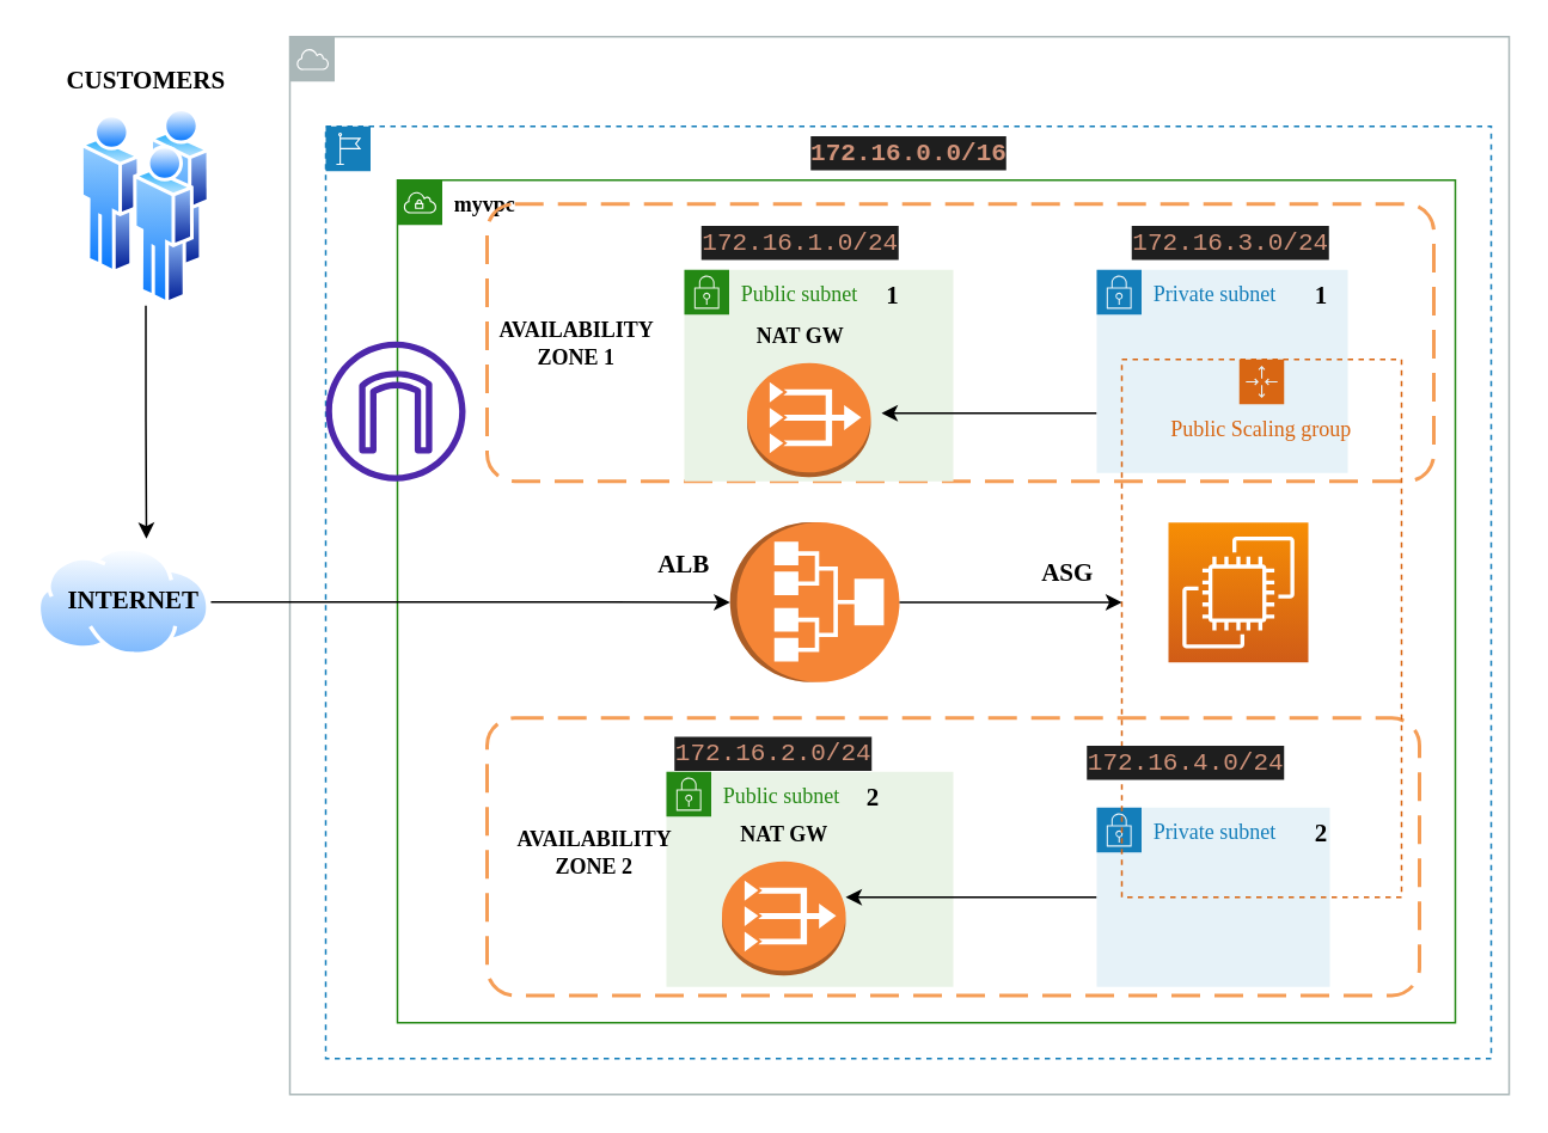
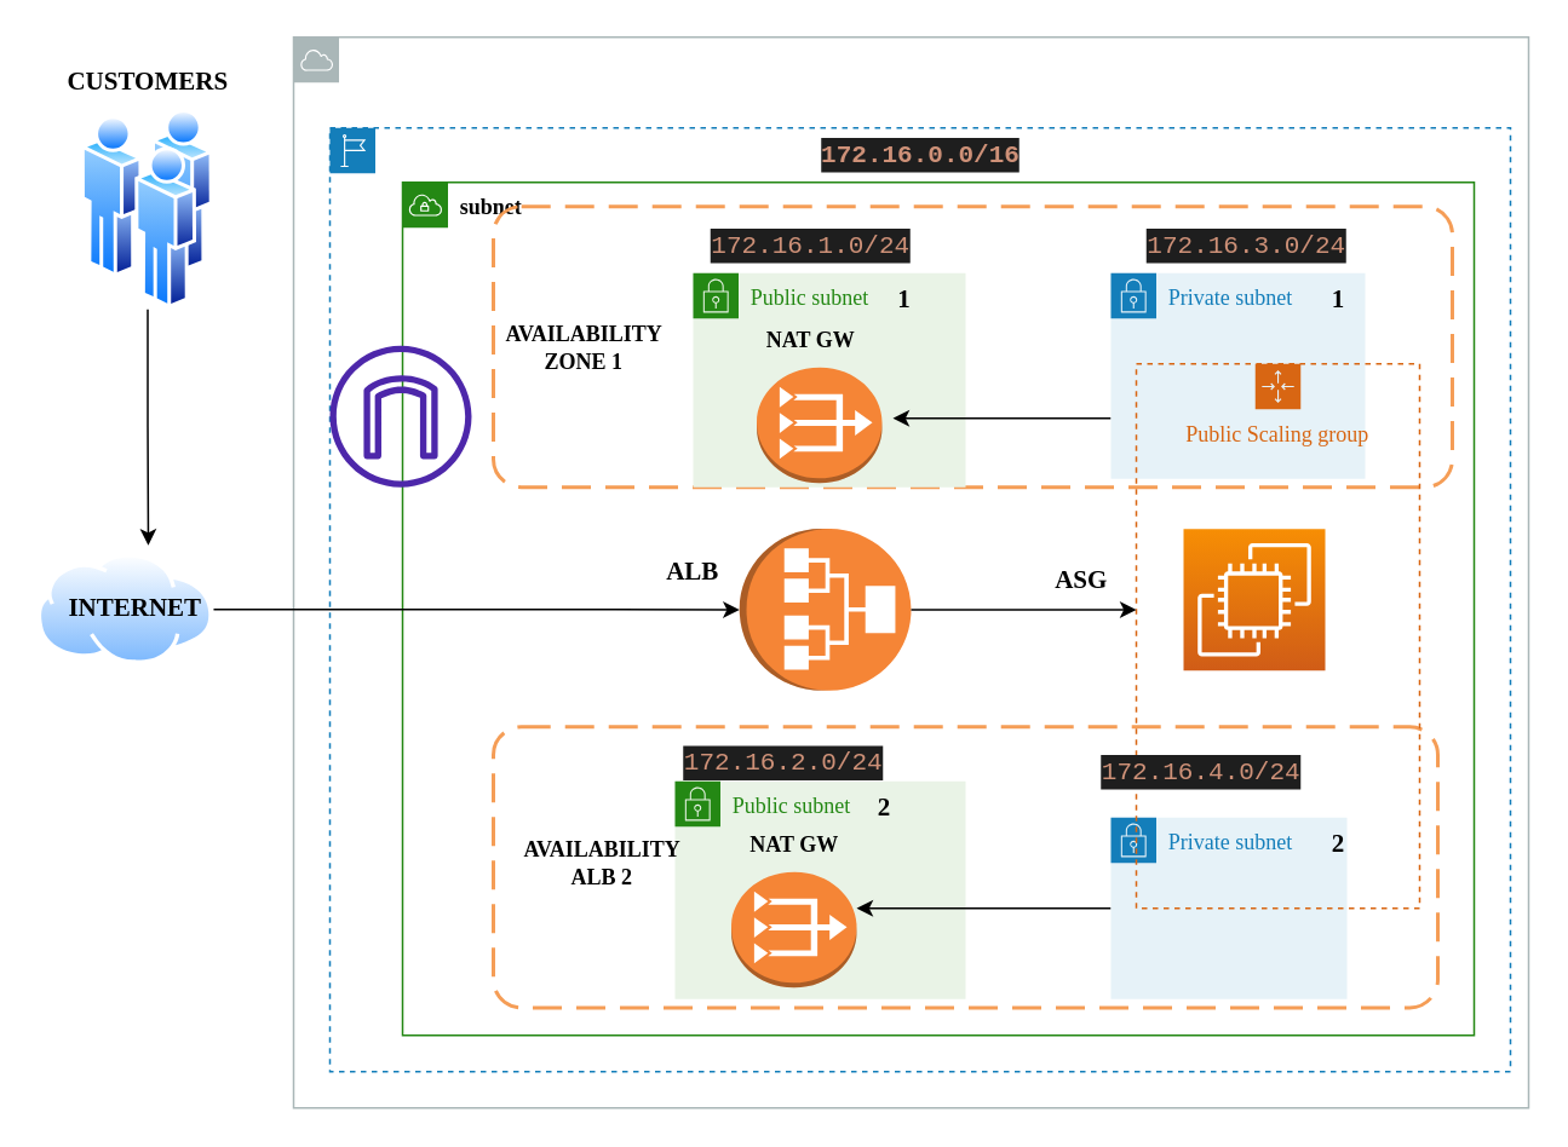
- <mxCell id="7" value="&lt;font color=&quot;#000000&quot;&gt;&lt;b&gt;myvpc&lt;br&gt;&lt;br&gt;&lt;/b&gt;&lt;/font&gt;" style="points=[[0,0],[0.25,0],[0.5,0],[0.75,0],[1,0],[1,0.25],[1,0.5],[1,0.75],[1,1],[0.75,1],[0.5,1],[0.25,1],[0,1],[0,0.75],[0,0.5],[0,0.25]];outlineConnect=0;gradientColor=none;html=1;whiteSpace=wrap;fontSize=12;fontStyle=0;container=1;pointerEvents=0;collapsible=0;recursiveResize=0;shape=mxgraph.aws4.group;grIcon=mxgraph.aws4.group_vpc;strokeColor=#248814;fillColor=none;verticalAlign=top;align=left;spacingLeft=30;fontColor=#AAB7B8;dashed=0;fontFamily=Tahoma;" vertex="1" parent="1"><mxGeometry x="221" y="100" width="590" height="470" as="geometry" /></mxCell>
+ <mxCell id="7" value="&lt;font color=&quot;#000000&quot;&gt;&lt;b&gt;subnet&lt;br&gt;&lt;br&gt;&lt;/b&gt;&lt;/font&gt;" style="points=[[0,0],[0.25,0],[0.5,0],[0.75,0],[1,0],[1,0.25],[1,0.5],[1,0.75],[1,1],[0.75,1],[0.5,1],[0.25,1],[0,1],[0,0.75],[0,0.5],[0,0.25]];outlineConnect=0;gradientColor=none;html=1;whiteSpace=wrap;fontSize=12;fontStyle=0;container=1;pointerEvents=0;collapsible=0;recursiveResize=0;shape=mxgraph.aws4.group;grIcon=mxgraph.aws4.group_vpc;strokeColor=#248814;fillColor=none;verticalAlign=top;align=left;spacingLeft=30;fontColor=#AAB7B8;dashed=0;fontFamily=Tahoma;" vertex="1" parent="1"><mxGeometry x="221" y="100" width="590" height="470" as="geometry" /></mxCell>
- <mxCell id="17" value="&lt;b&gt;AVAILABILITY ZONE 2&lt;/b&gt;" style="text;strokeColor=none;align=center;fillColor=none;html=1;verticalAlign=middle;whiteSpace=wrap;rounded=0;fontFamily=Tahoma;fontColor=#000000;" vertex="1" parent="1"><mxGeometry x="301" y="460" width="60" height="30" as="geometry" /></mxCell>
+ <mxCell id="17" value="&lt;b&gt;AVAILABILITY ALB 2&lt;/b&gt;" style="text;strokeColor=none;align=center;fillColor=none;html=1;verticalAlign=middle;whiteSpace=wrap;rounded=0;fontFamily=Tahoma;fontColor=#000000;" vertex="1" parent="1"><mxGeometry x="301" y="460" width="60" height="30" as="geometry" /></mxCell>
